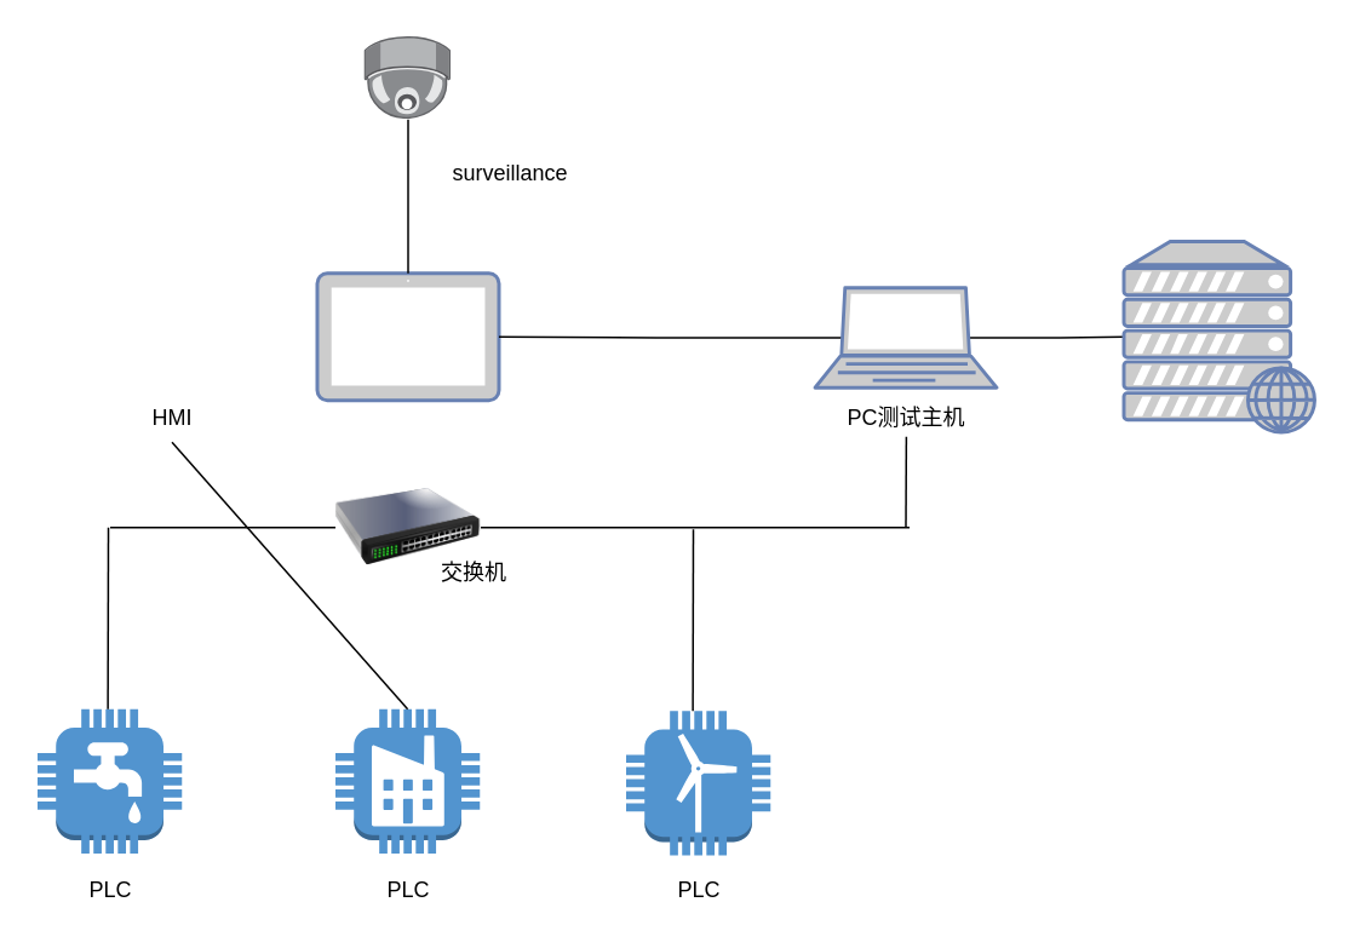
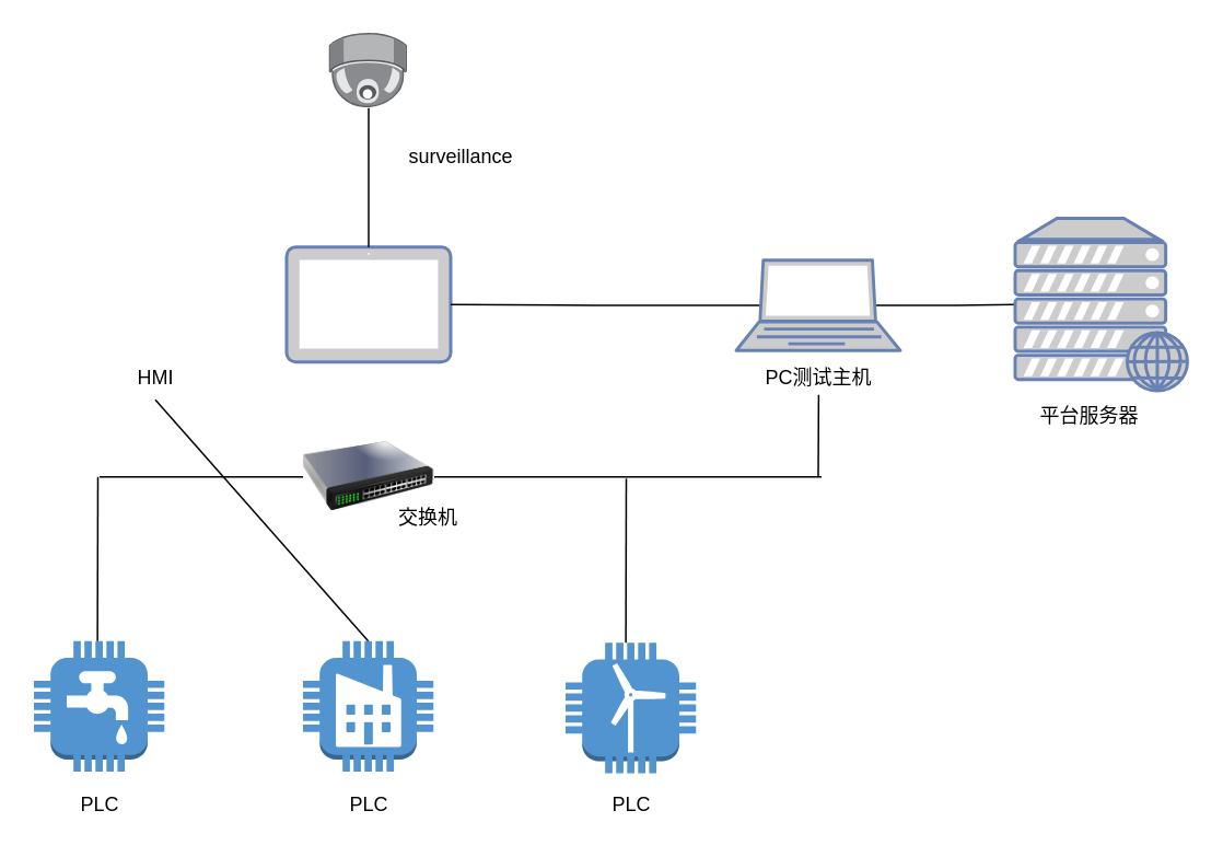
+ <mxCell id="21" value="平台服务器" style="text;html=1;align=center;verticalAlign=middle;resizable=0;points=[];autosize=1;strokeColor=none;fillColor=none;" vertex="1" parent="1"><mxGeometry x="623" y="237.5" width="80" height="30" as="geometry" /></mxCell>
